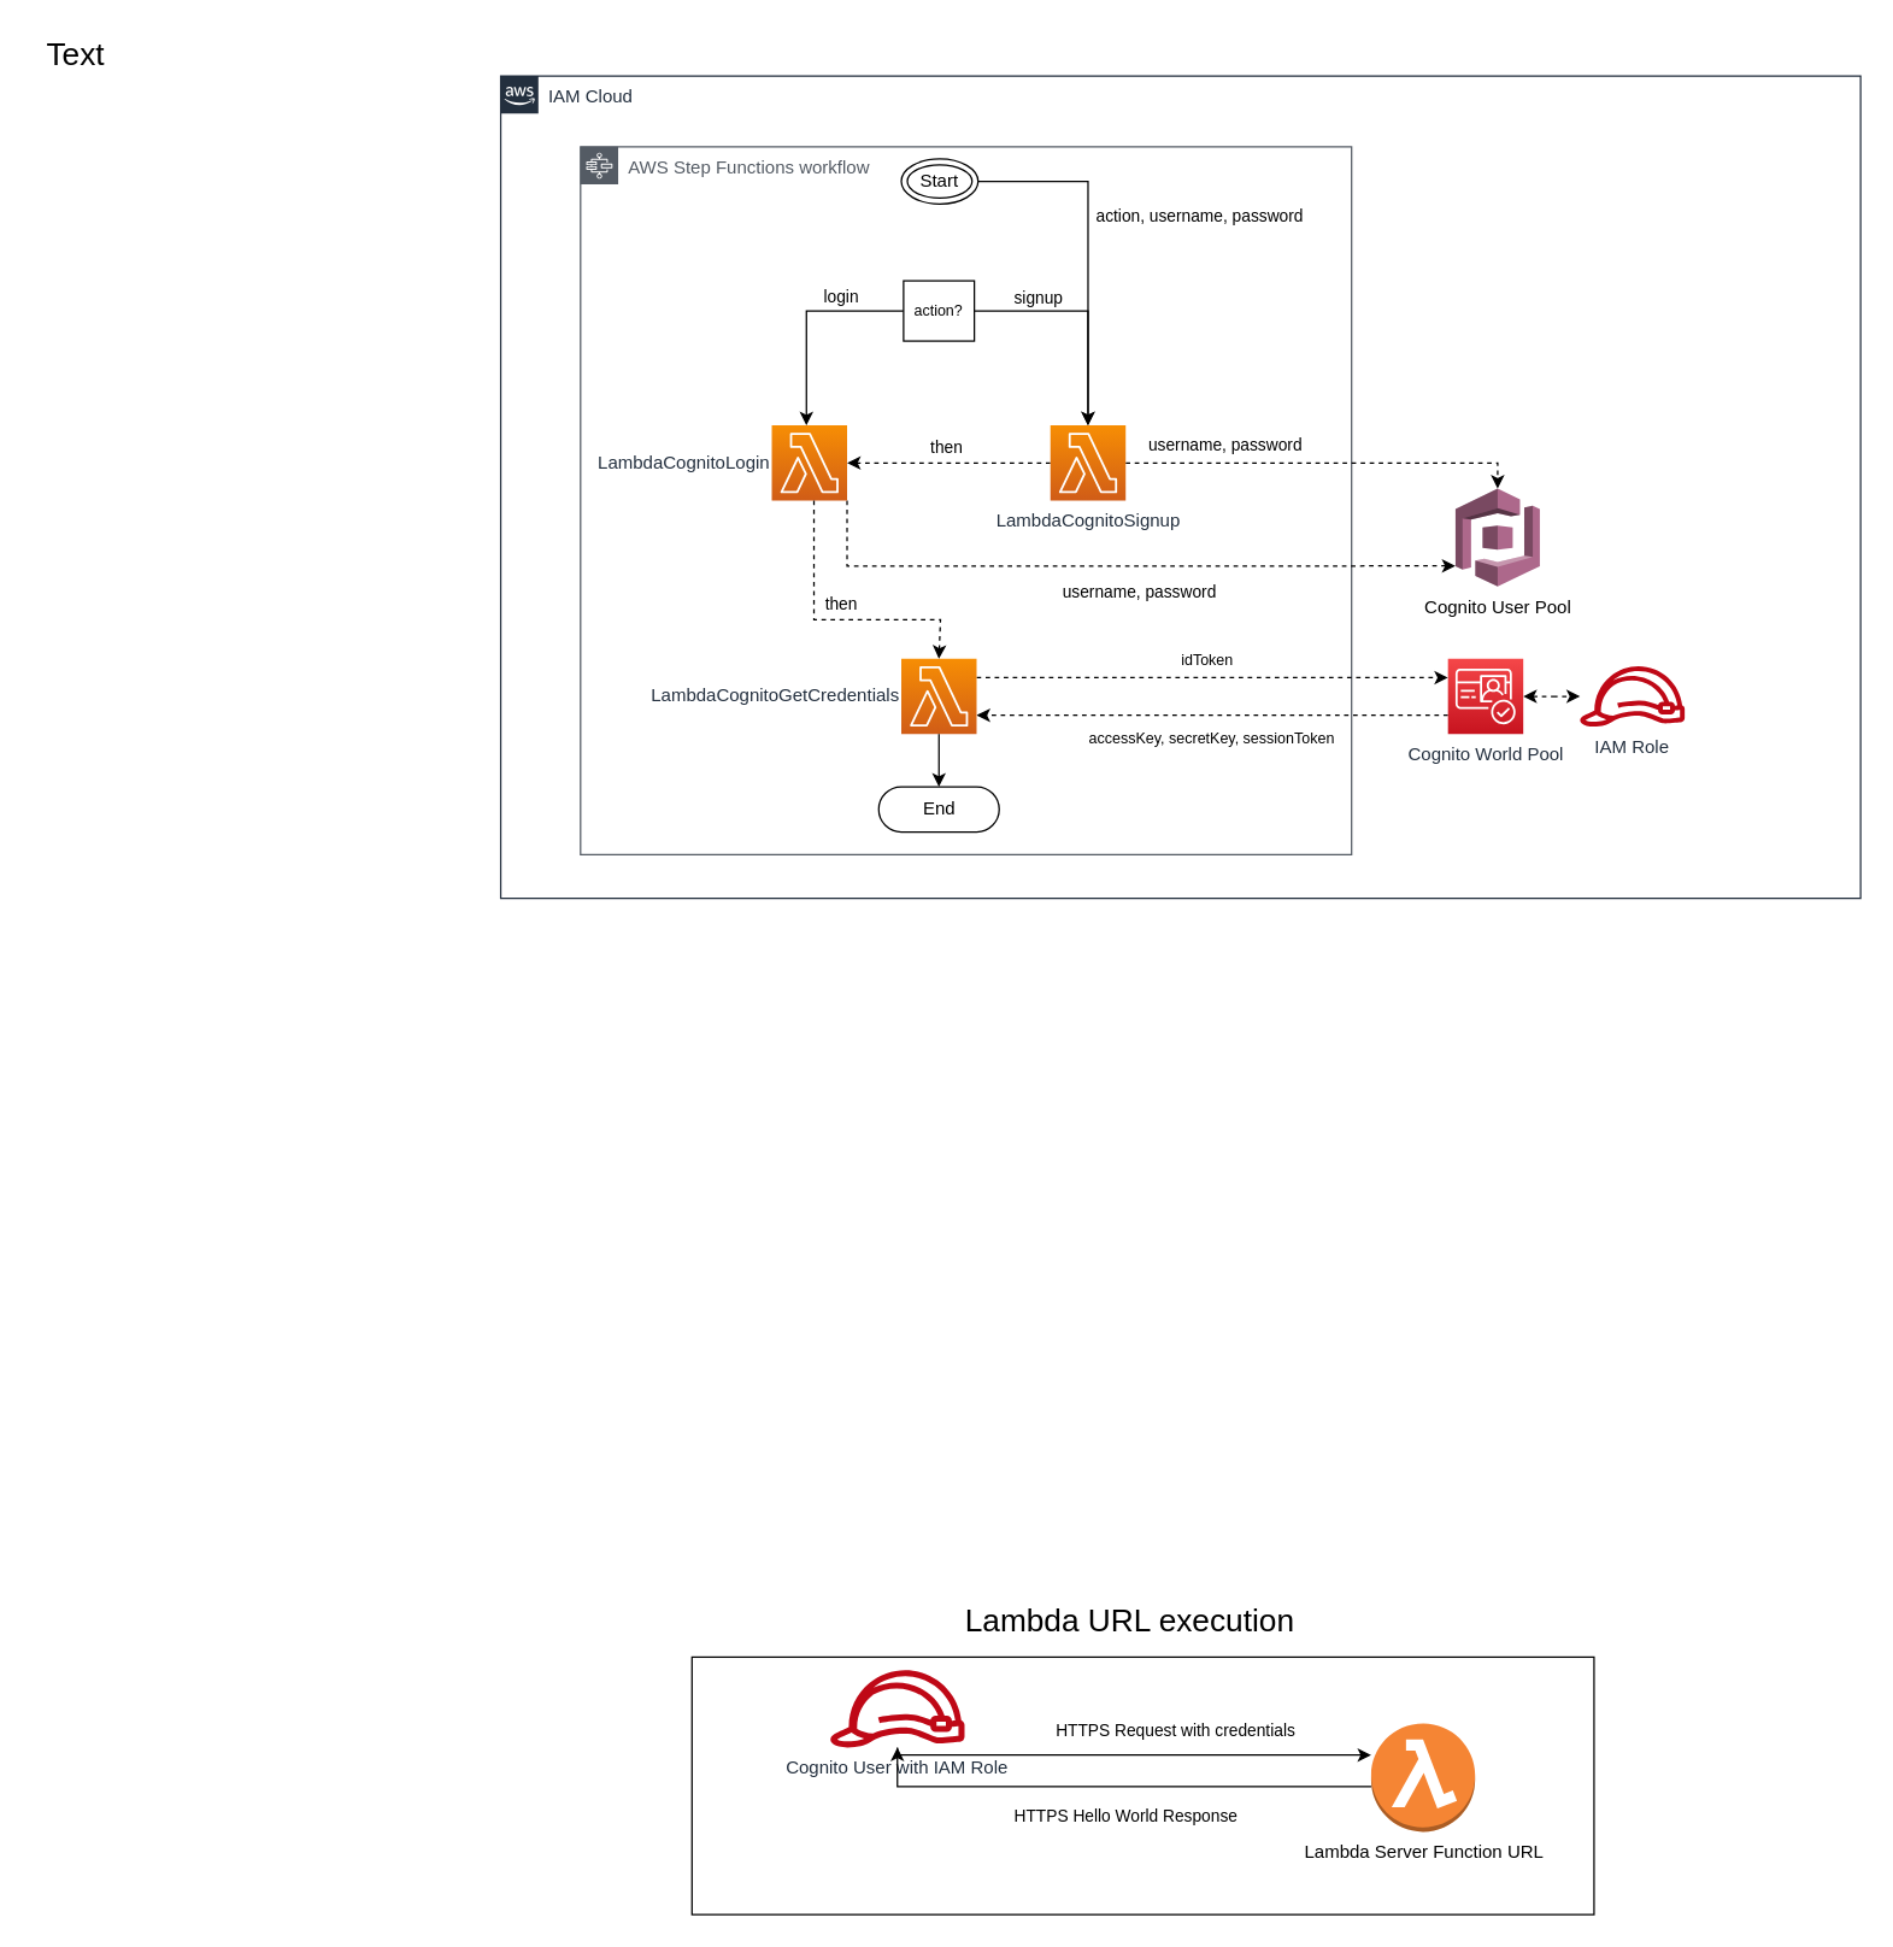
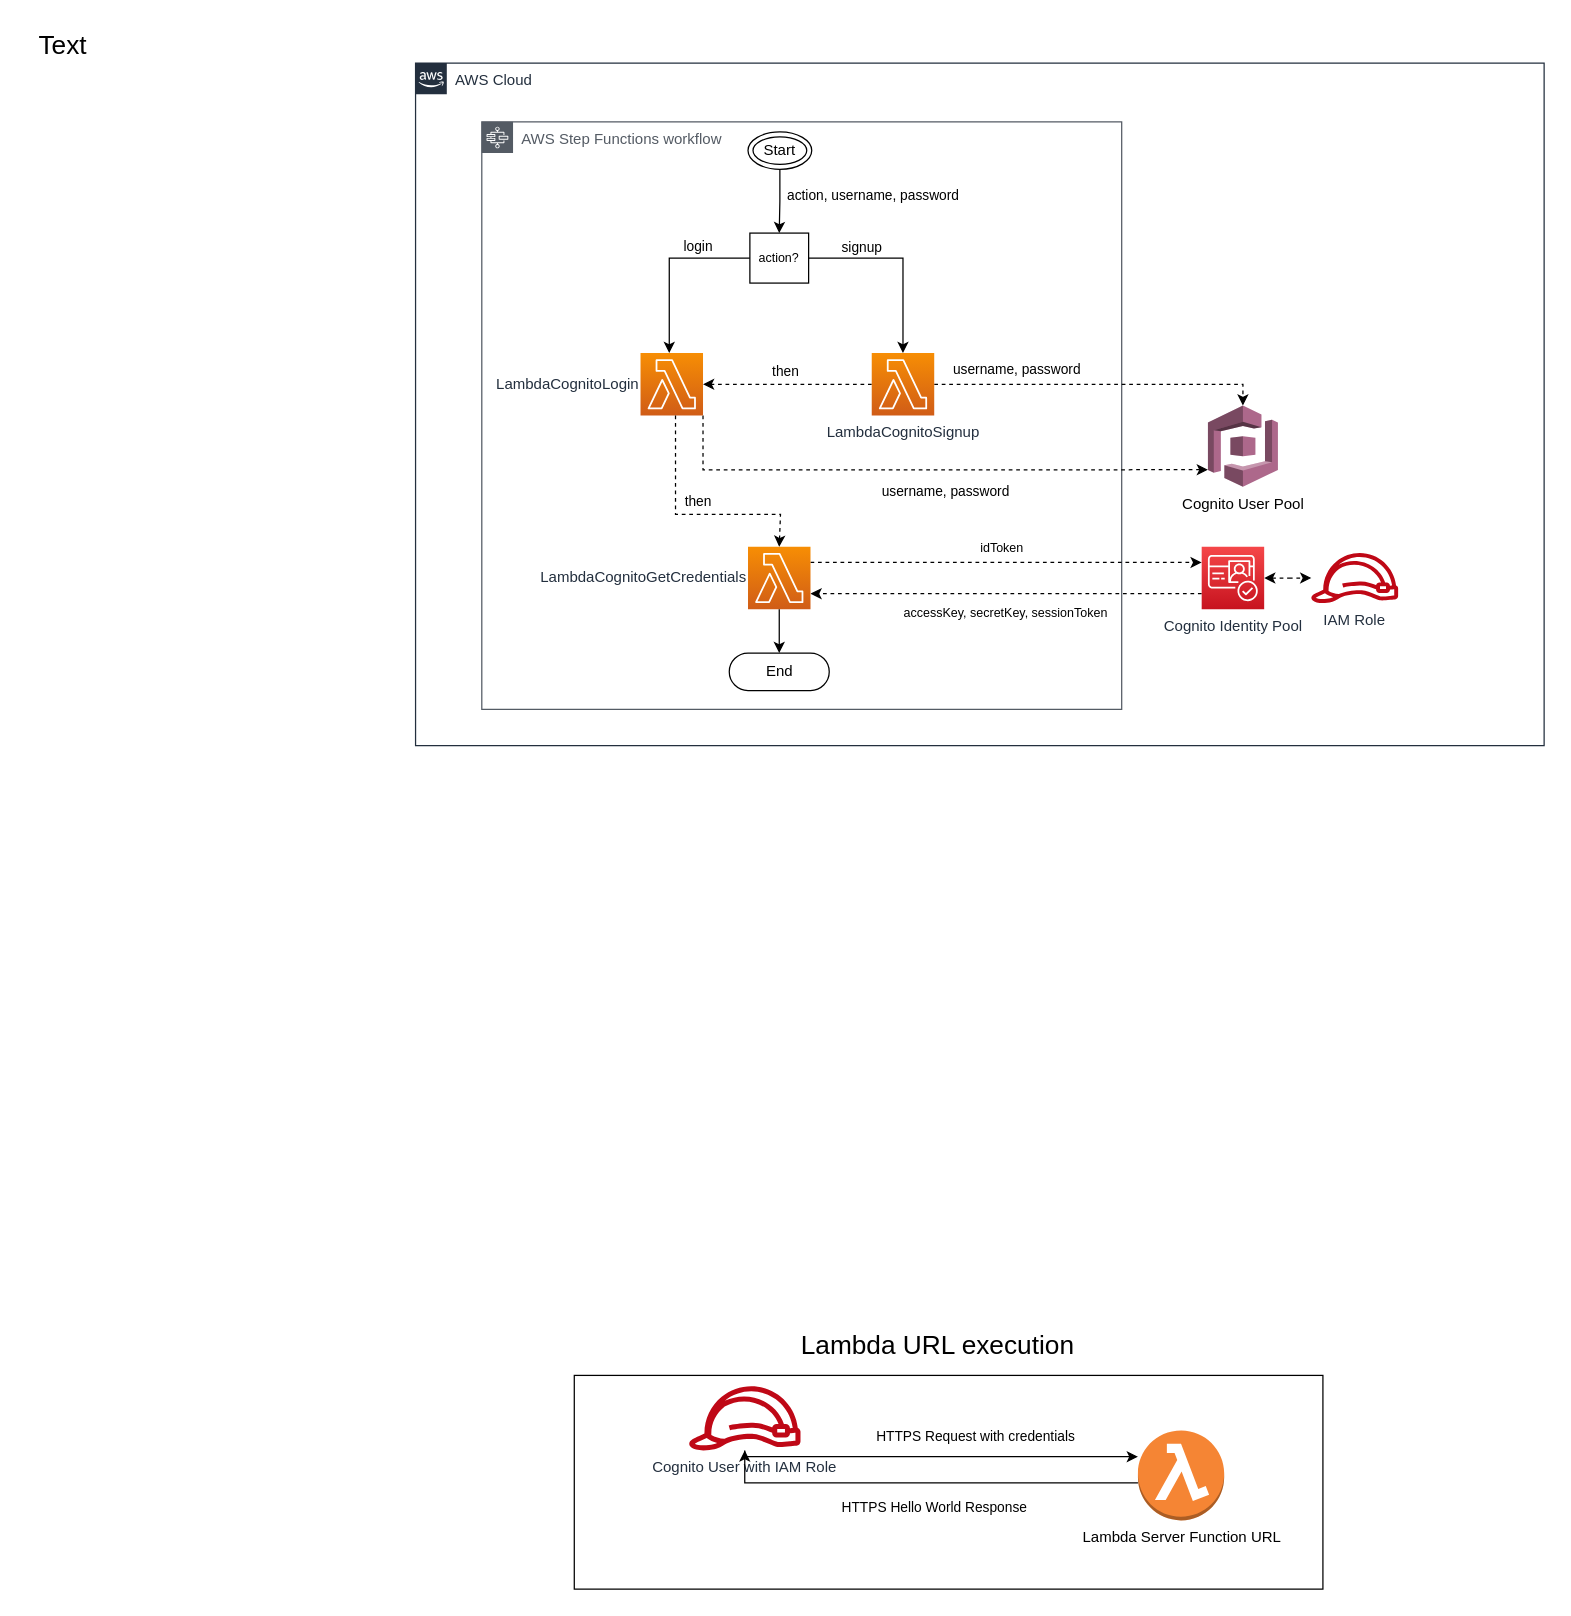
- <mxCell id="8" value="IAM Cloud" style="points=[[0,0],[0.25,0],[0.5,0],[0.75,0],[1,0],[1,0.25],[1,0.5],[1,0.75],[1,1],[0.75,1],[0.5,1],[0.25,1],[0,1],[0,0.75],[0,0.5],[0,0.25]];outlineConnect=0;gradientColor=none;html=1;whiteSpace=wrap;fontSize=12;fontStyle=0;container=1;pointerEvents=0;collapsible=0;recursiveResize=0;shape=mxgraph.aws4.group;grIcon=mxgraph.aws4.group_aws_cloud_alt;strokeColor=#232F3E;fillColor=none;verticalAlign=top;align=left;spacingLeft=30;fontColor=#232F3E;dashed=0;" parent="1" vertex="1"><mxGeometry x="332" y="50" width="903" height="546" as="geometry" /></mxCell>
+ <mxCell id="8" value="AWS Cloud" style="points=[[0,0],[0.25,0],[0.5,0],[0.75,0],[1,0],[1,0.25],[1,0.5],[1,0.75],[1,1],[0.75,1],[0.5,1],[0.25,1],[0,1],[0,0.75],[0,0.5],[0,0.25]];outlineConnect=0;gradientColor=none;html=1;whiteSpace=wrap;fontSize=12;fontStyle=0;container=1;pointerEvents=0;collapsible=0;recursiveResize=0;shape=mxgraph.aws4.group;grIcon=mxgraph.aws4.group_aws_cloud_alt;strokeColor=#232F3E;fillColor=none;verticalAlign=top;align=left;spacingLeft=30;fontColor=#232F3E;dashed=0;" parent="1" vertex="1"><mxGeometry x="332" y="50" width="903" height="546" as="geometry" /></mxCell>
- <mxCell id="25" value="action, username, password" style="edgeStyle=orthogonalEdgeStyle;rounded=0;orthogonalLoop=1;jettySize=auto;html=1;" parent="8" source="26" target="17" edge="1"><mxGeometry x="-0.179" y="74" relative="1" as="geometry"><mxPoint x="292" y="137" as="targetPoint" /><mxPoint as="offset" /></mxGeometry></mxCell>
+ <mxCell id="25" value="action, username, password" style="edgeStyle=orthogonalEdgeStyle;rounded=0;orthogonalLoop=1;jettySize=auto;html=1;entryX=0.5;entryY=0;entryDx=0;entryDy=0;" parent="8" source="26" target="29" edge="1"><mxGeometry x="-0.179" y="74" relative="1" as="geometry"><mxPoint x="292" y="137" as="targetPoint" /><mxPoint as="offset" /></mxGeometry></mxCell>
- <mxCell id="12" value="Cognito World Pool" style="sketch=0;points=[[0,0,0],[0.25,0,0],[0.5,0,0],[0.75,0,0],[1,0,0],[0,1,0],[0.25,1,0],[0.5,1,0],[0.75,1,0],[1,1,0],[0,0.25,0],[0,0.5,0],[0,0.75,0],[1,0.25,0],[1,0.5,0],[1,0.75,0]];outlineConnect=0;fontColor=#232F3E;gradientColor=#F54749;gradientDirection=north;fillColor=#C7131F;strokeColor=#ffffff;dashed=0;verticalLabelPosition=bottom;verticalAlign=top;align=center;html=1;fontSize=12;fontStyle=0;aspect=fixed;shape=mxgraph.aws4.resourceIcon;resIcon=mxgraph.aws4.cognito;" parent="8" vertex="1"><mxGeometry x="629" y="387" width="50" height="50" as="geometry" /></mxCell>
+ <mxCell id="12" value="Cognito Identity Pool" style="sketch=0;points=[[0,0,0],[0.25,0,0],[0.5,0,0],[0.75,0,0],[1,0,0],[0,1,0],[0.25,1,0],[0.5,1,0],[0.75,1,0],[1,1,0],[0,0.25,0],[0,0.5,0],[0,0.75,0],[1,0.25,0],[1,0.5,0],[1,0.75,0]];outlineConnect=0;fontColor=#232F3E;gradientColor=#F54749;gradientDirection=north;fillColor=#C7131F;strokeColor=#ffffff;dashed=0;verticalLabelPosition=bottom;verticalAlign=top;align=center;html=1;fontSize=12;fontStyle=0;aspect=fixed;shape=mxgraph.aws4.resourceIcon;resIcon=mxgraph.aws4.cognito;" parent="8" vertex="1"><mxGeometry x="629" y="387" width="50" height="50" as="geometry" /></mxCell>
